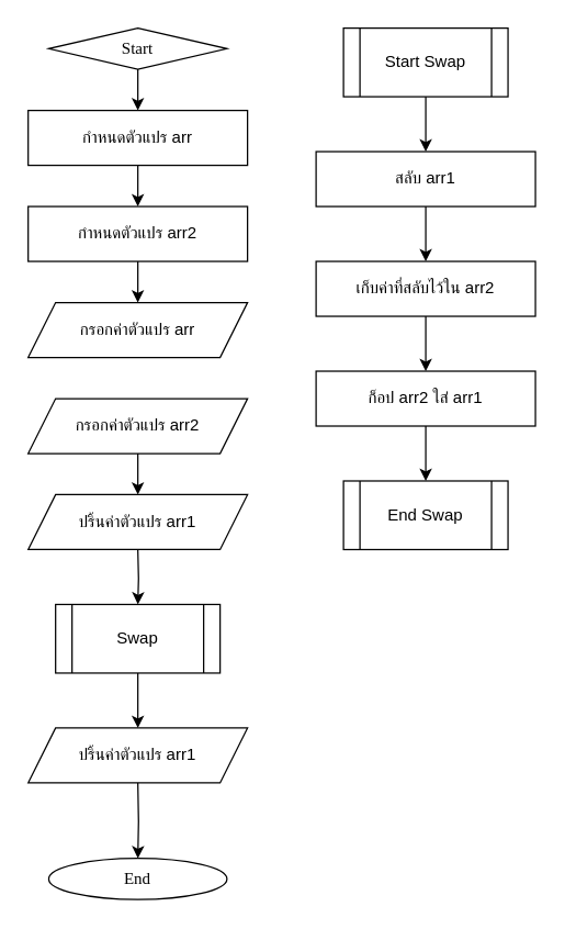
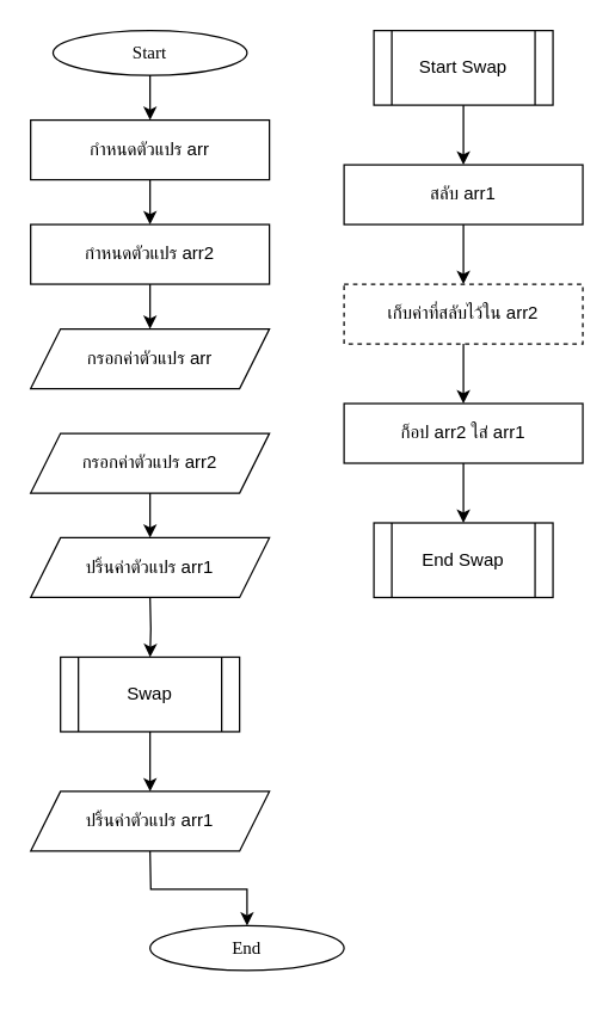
- <mxCell id="3" value="&lt;font data-font-src=&quot;https://fonts.googleapis.com/css?family=Sarabun&quot; face=&quot;Sarabun&quot;&gt;Start&lt;/font&gt;" style="rhombus;whiteSpace=wrap;html=1;" vertex="1" parent="1"><mxGeometry x="35" y="20" width="130" height="30" as="geometry" /></mxCell>
+ <mxCell id="3" value="&lt;font data-font-src=&quot;https://fonts.googleapis.com/css?family=Sarabun&quot; face=&quot;Sarabun&quot;&gt;Start&lt;/font&gt;" style="ellipse;whiteSpace=wrap;html=1;" vertex="1" parent="1"><mxGeometry x="35" y="20" width="130" height="30" as="geometry" /></mxCell>
- <mxCell id="17" value="เก็บค่าที่สลับไว้ใน arr2" style="rounded=0;whiteSpace=wrap;html=1;" vertex="1" parent="1"><mxGeometry x="230" y="190" width="160" height="40" as="geometry" /></mxCell>
+ <mxCell id="17" value="เก็บค่าที่สลับไว้ใน arr2" style="rounded=0;whiteSpace=wrap;html=1;dashed=1;" vertex="1" parent="1"><mxGeometry x="230" y="190" width="160" height="40" as="geometry" /></mxCell>
- <mxCell id="24" value="&lt;font data-font-src=&quot;https://fonts.googleapis.com/css?family=Sarabun&quot; face=&quot;Sarabun&quot;&gt;End&lt;/font&gt;" style="ellipse;whiteSpace=wrap;html=1;" vertex="1" parent="1"><mxGeometry x="35" y="625" width="130" height="30" as="geometry" /></mxCell>
+ <mxCell id="24" value="&lt;font data-font-src=&quot;https://fonts.googleapis.com/css?family=Sarabun&quot; face=&quot;Sarabun&quot;&gt;End&lt;/font&gt;" style="ellipse;whiteSpace=wrap;html=1;" vertex="1" parent="1"><mxGeometry x="100" y="620" width="130" height="30" as="geometry" /></mxCell>
